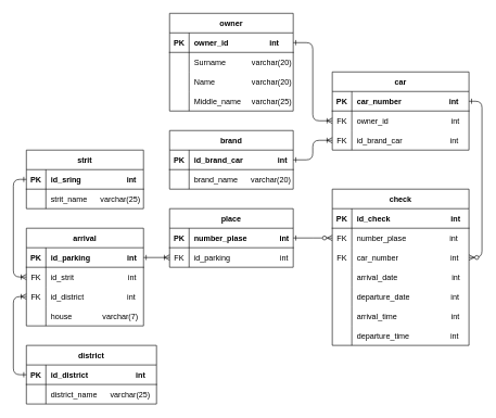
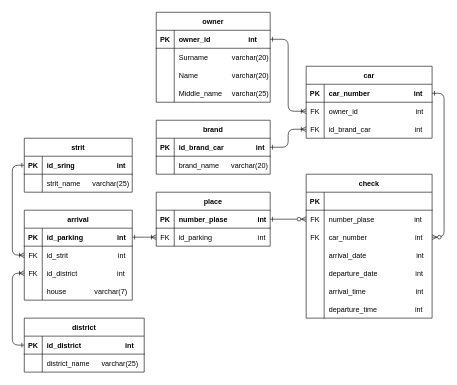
- <mxCell id="29" value="id_check                            int" style="shape=partialRectangle;connectable=0;fillColor=none;top=0;left=0;bottom=0;right=0;align=left;spacingLeft=6;fontStyle=1;overflow=hidden;" vertex="1" parent="27"><mxGeometry x="30" width="180" height="30" as="geometry"><mxRectangle width="180" height="30" as="alternateBounds" /></mxGeometry></mxCell>
